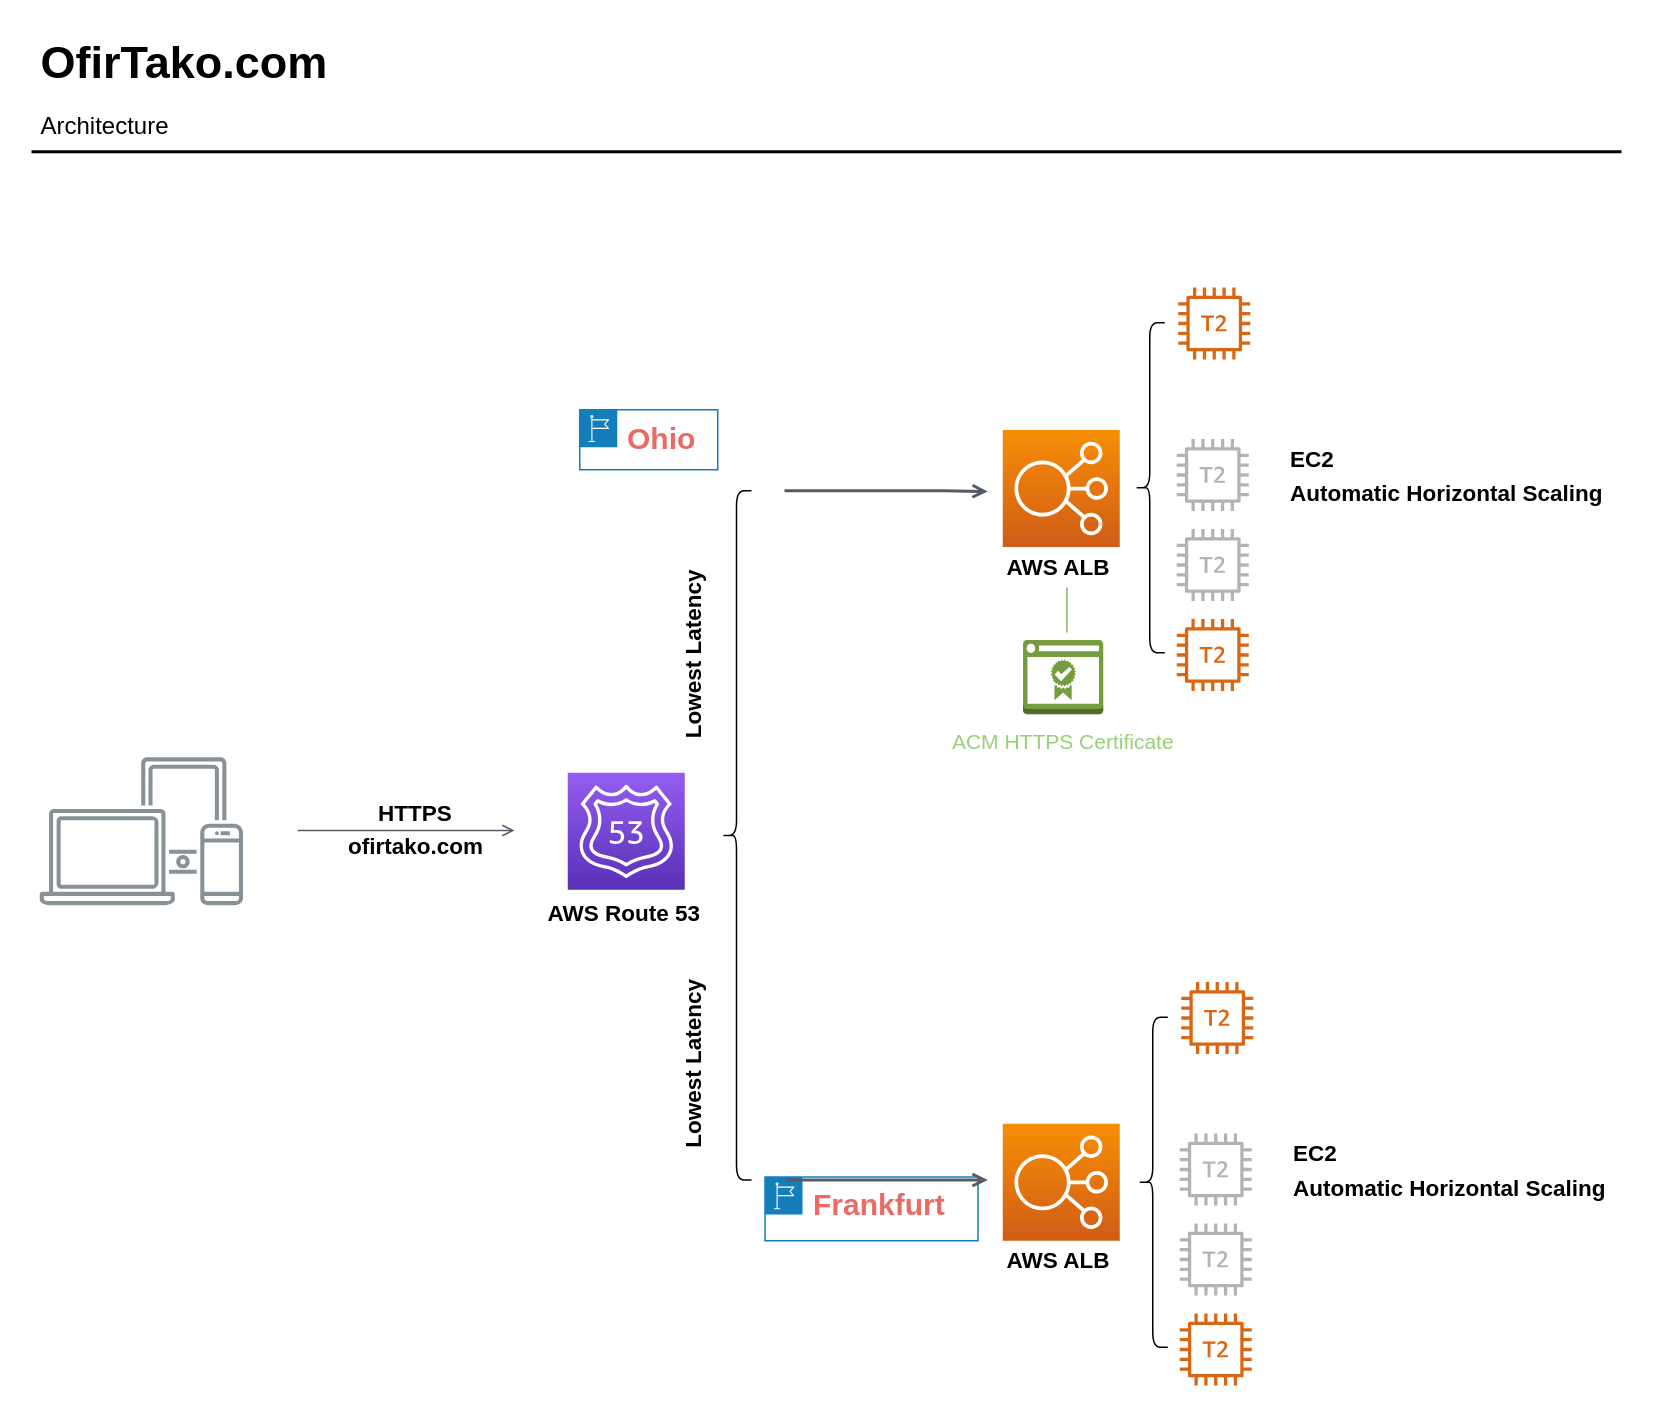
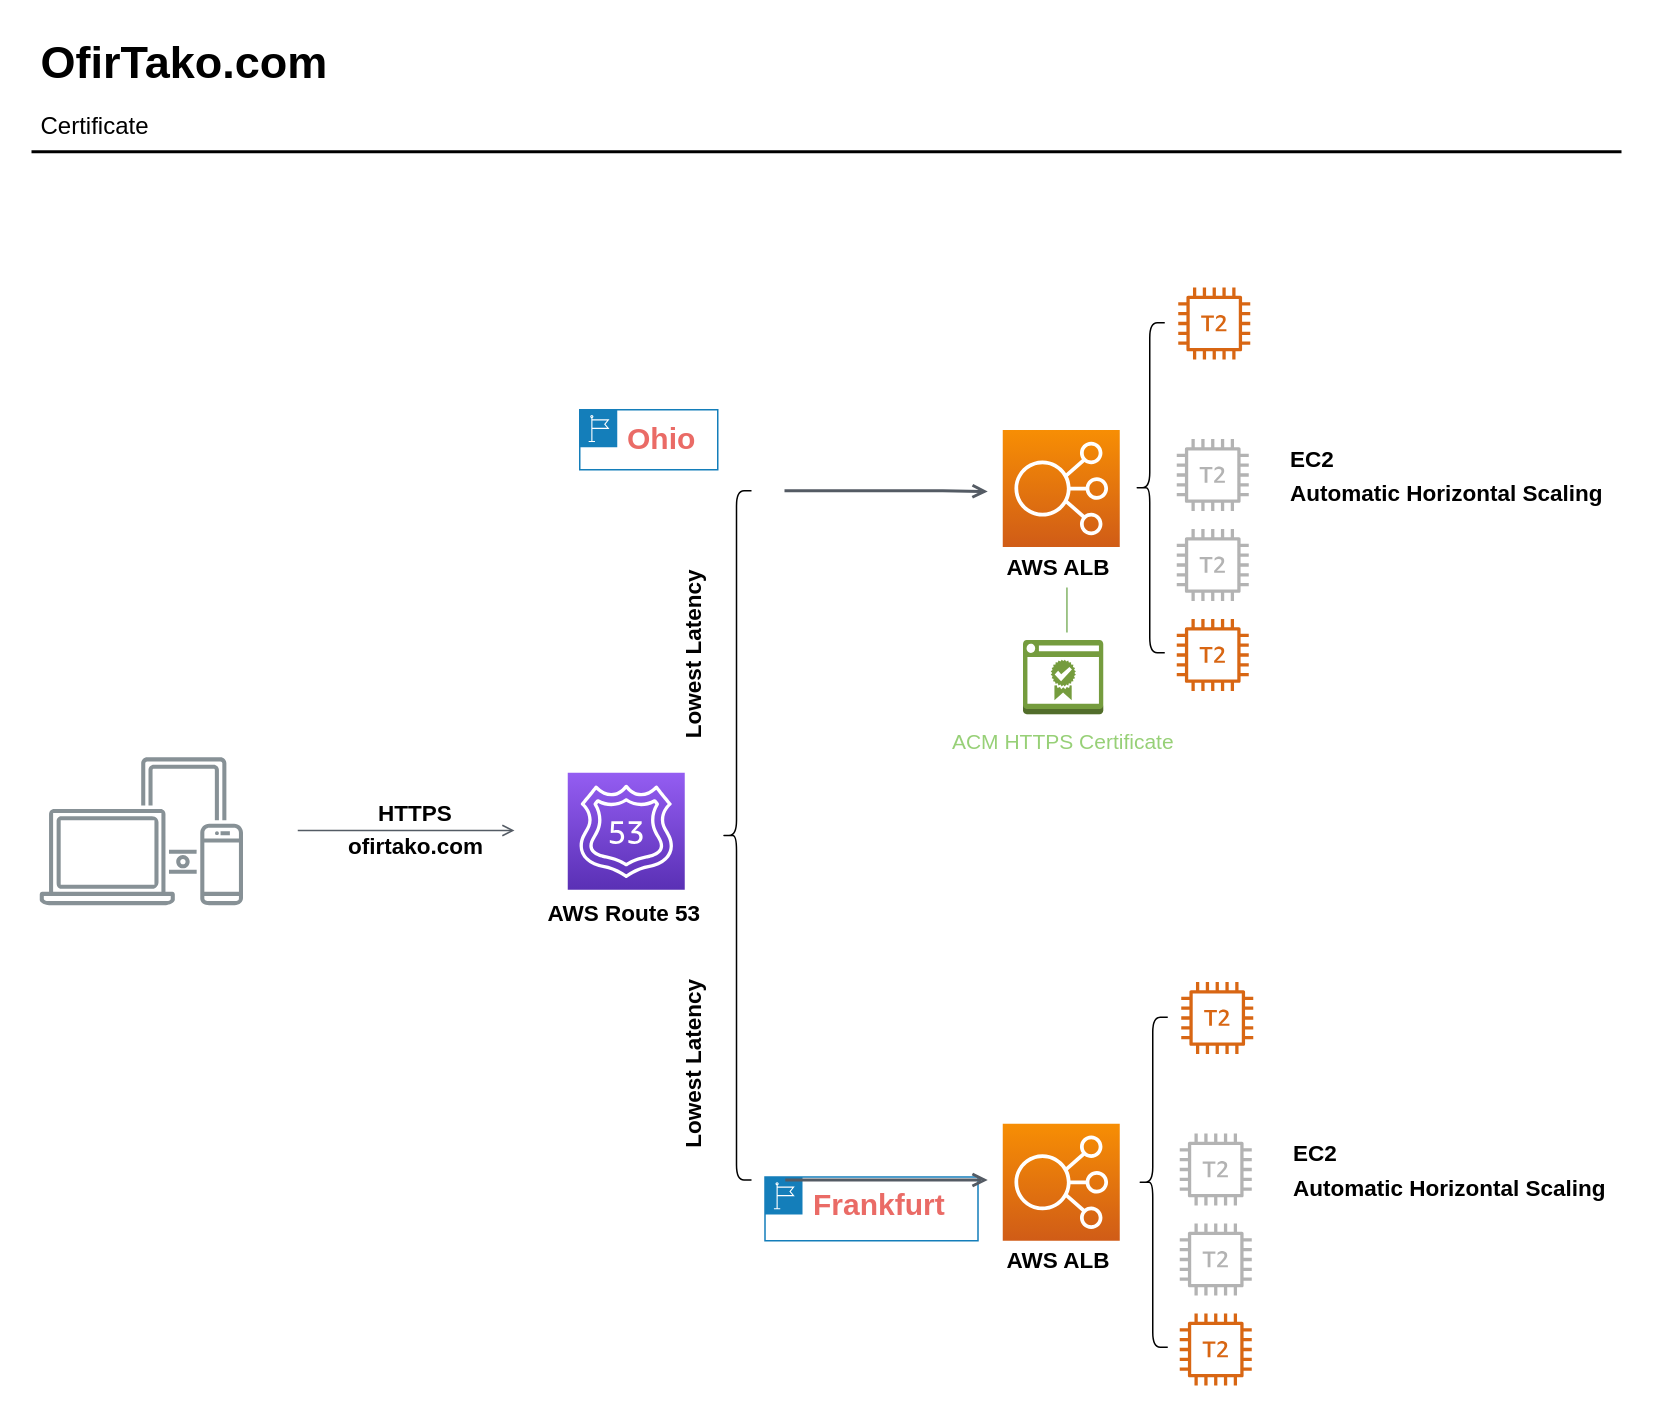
- <mxCell id="3" value="Architecture" style="text;html=1;resizable=0;points=[];autosize=1;align=left;verticalAlign=top;spacingTop=-4;fontSize=16;" parent="1" vertex="1"><mxGeometry x="24.5" y="70.5" width="100" height="20" as="geometry" /></mxCell>
+ <mxCell id="3" value="Certificate" style="text;html=1;resizable=0;points=[];autosize=1;align=left;verticalAlign=top;spacingTop=-4;fontSize=16;" parent="1" vertex="1"><mxGeometry x="24.5" y="70.5" width="100" height="20" as="geometry" /></mxCell>
